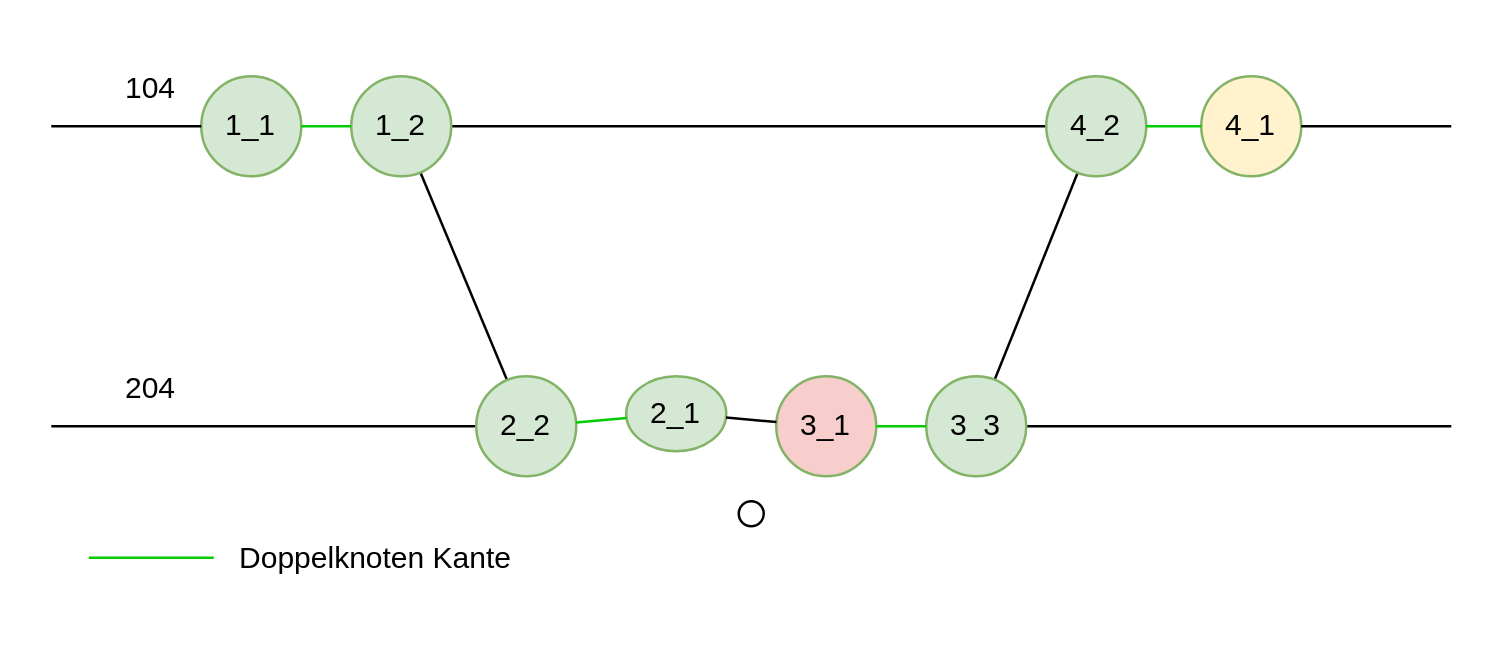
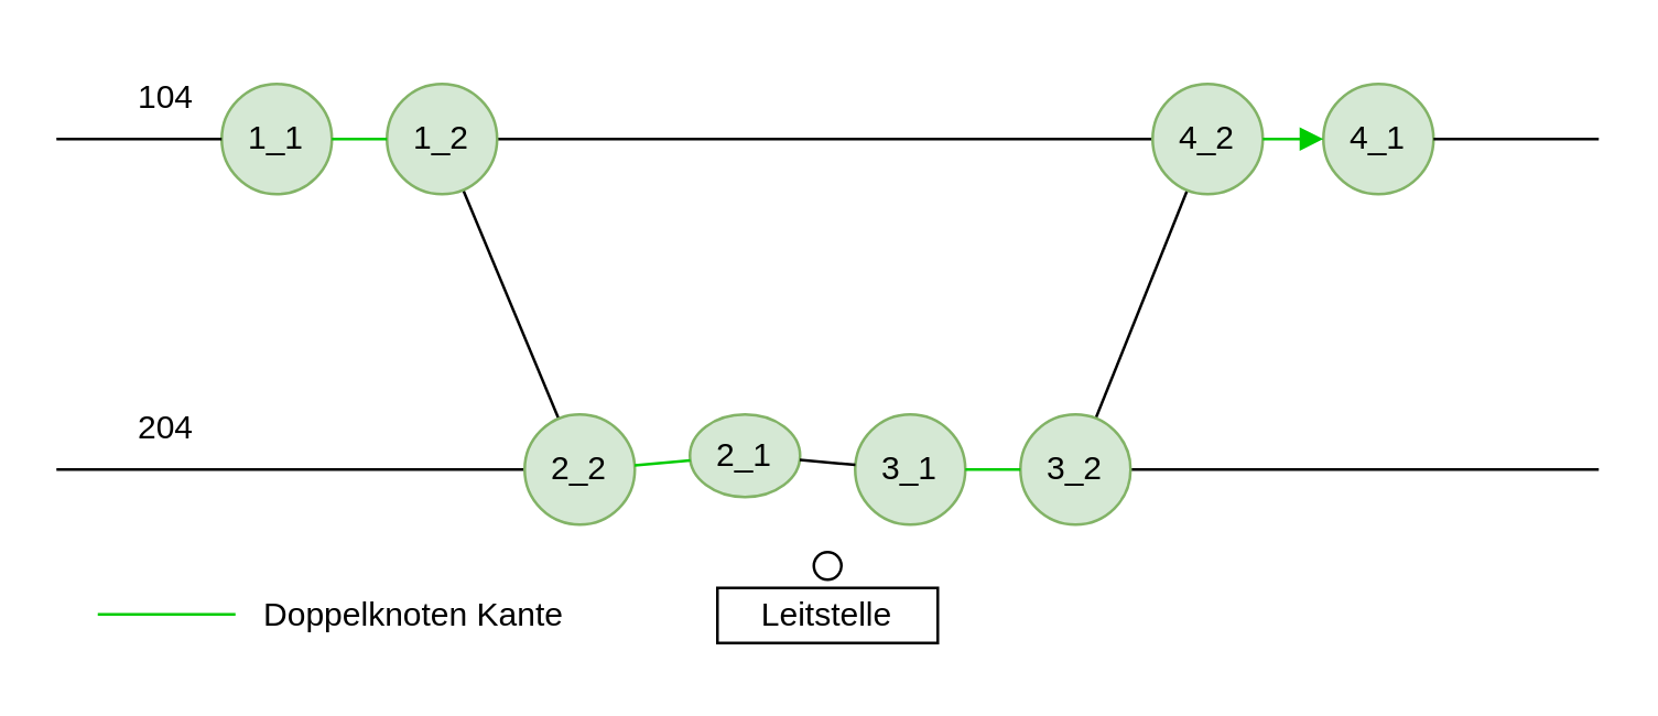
- <mxCell id="25" value="" style="endArrow=none;html=1;rounded=0;fillColor=#d5e8d4;strokeColor=#00CC00;" edge="1" parent="1" source="21" target="5"><mxGeometry width="50" height="50" relative="1" as="geometry"><mxPoint x="430" y="110" as="sourcePoint" /><mxPoint x="470" y="60" as="targetPoint" /></mxGeometry></mxCell>
+ <mxCell id="25" value="" style="endArrow=block;html=1;rounded=0;fillColor=#d5e8d4;strokeColor=#00CC00;" edge="1" parent="1" source="21" target="5"><mxGeometry width="50" height="50" relative="1" as="geometry"><mxPoint x="430" y="110" as="sourcePoint" /><mxPoint x="470" y="60" as="targetPoint" /></mxGeometry></mxCell>
- <mxCell id="5" value="4_1" style="ellipse;whiteSpace=wrap;html=1;aspect=fixed;fillColor=#fff2cc;strokeColor=#82b366;" vertex="1" parent="1"><mxGeometry x="480" y="30" width="40" height="40" as="geometry" /></mxCell>
+ <mxCell id="5" value="4_1" style="ellipse;whiteSpace=wrap;html=1;aspect=fixed;fillColor=#d5e8d4;strokeColor=#82b366;" vertex="1" parent="1"><mxGeometry x="480" y="30" width="40" height="40" as="geometry" /></mxCell>
- <mxCell id="4" value="3_1" style="ellipse;whiteSpace=wrap;html=1;aspect=fixed;fillColor=#f8cecc;strokeColor=#82b366;" vertex="1" parent="1"><mxGeometry x="310" y="150" width="40" height="40" as="geometry" /></mxCell>
+ <mxCell id="4" value="3_1" style="ellipse;whiteSpace=wrap;html=1;aspect=fixed;fillColor=#d5e8d4;strokeColor=#82b366;" vertex="1" parent="1"><mxGeometry x="310" y="150" width="40" height="40" as="geometry" /></mxCell>
- <mxCell id="20" value="3_3" style="ellipse;whiteSpace=wrap;html=1;aspect=fixed;fillColor=#d5e8d4;strokeColor=#82b366;" vertex="1" parent="1"><mxGeometry x="370" y="150" width="40" height="40" as="geometry" /></mxCell>
+ <mxCell id="20" value="3_2" style="ellipse;whiteSpace=wrap;html=1;aspect=fixed;fillColor=#d5e8d4;strokeColor=#82b366;" vertex="1" parent="1"><mxGeometry x="370" y="150" width="40" height="40" as="geometry" /></mxCell>
+ <mxCell id="17" value="Leitstelle" style="rounded=0;whiteSpace=wrap;html=1;" vertex="1" parent="1"><mxGeometry x="260" y="213" width="80" height="20" as="geometry" /></mxCell>
